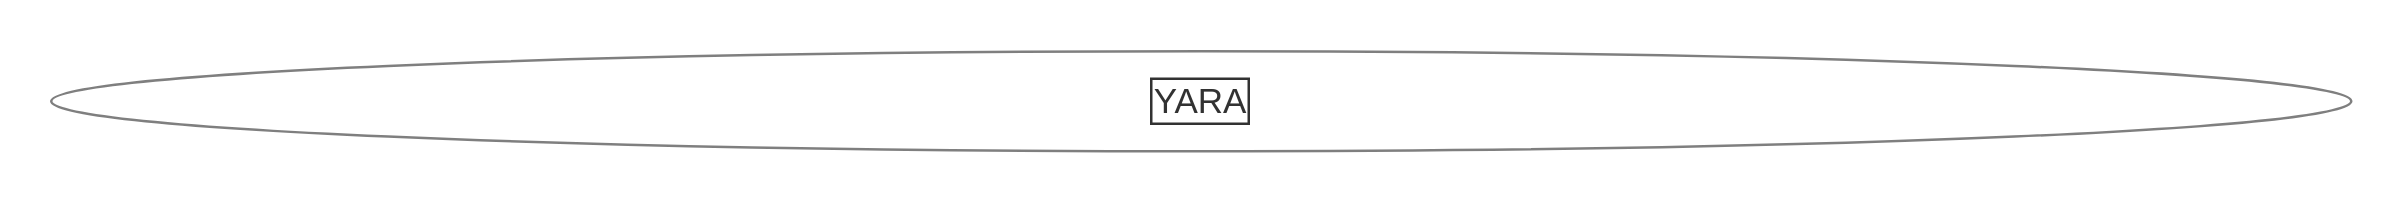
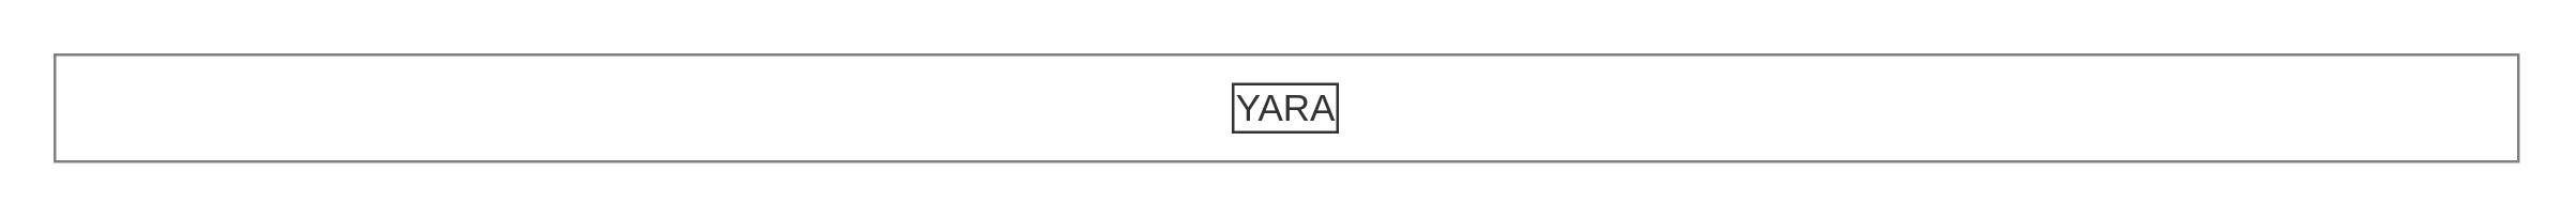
- <mxCell id="2" value="&lt;font style=&quot;font-size: 14px;&quot;&gt;YARA&lt;/font&gt;" style="ellipse;whiteSpace=wrap;html=1;textOpacity=80;labelBackgroundColor=default;labelBorderColor=default;opacity=50;spacingTop=0;" vertex="1" parent="1"><mxGeometry x="20" y="20" width="920" height="40" as="geometry" /></mxCell>
+ <mxCell id="2" value="&lt;font style=&quot;font-size: 14px;&quot;&gt;YARA&lt;/font&gt;" style="whiteSpace=wrap;html=1;textOpacity=80;labelBackgroundColor=default;labelBorderColor=default;opacity=50;spacingTop=0;" vertex="1" parent="1"><mxGeometry x="20" y="20" width="920" height="40" as="geometry" /></mxCell>
